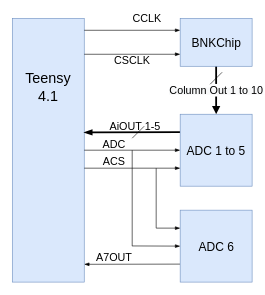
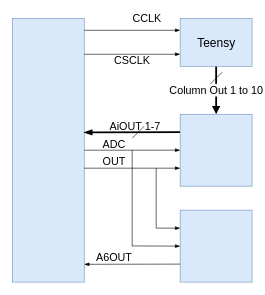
- <mxCell id="7" value="BNKChip" style="text;html=1;strokeColor=none;fillColor=none;align=center;verticalAlign=middle;whiteSpace=wrap;rounded=0;fontSize=20;" vertex="1" parent="1"><mxGeometry x="327.5" y="55" width="65" height="30" as="geometry" /></mxCell>
+ <mxCell id="7" value="Teensy" style="text;html=1;strokeColor=none;fillColor=none;align=center;verticalAlign=middle;whiteSpace=wrap;rounded=0;fontSize=20;" vertex="1" parent="1"><mxGeometry x="327.5" y="55" width="65" height="30" as="geometry" /></mxCell>
- <mxCell id="3" value="&lt;font style=&quot;font-size: 24px&quot;&gt;Teensy 4.1&lt;/font&gt;" style="text;html=1;strokeColor=none;fillColor=none;align=center;verticalAlign=middle;whiteSpace=wrap;rounded=0;" vertex="1" parent="1"><mxGeometry x="50" y="115" width="60" height="60" as="geometry" /></mxCell>
- <mxCell id="16" value="AiOUT 1-5" style="text;html=1;strokeColor=none;fillColor=none;align=center;verticalAlign=middle;whiteSpace=wrap;rounded=0;connectable=0;fontSize=18;" vertex="1" parent="1"><mxGeometry x="170" y="200" width="110" height="20" as="geometry" /></mxCell>
+ <mxCell id="16" value="AiOUT 1-7" style="text;html=1;strokeColor=none;fillColor=none;align=center;verticalAlign=middle;whiteSpace=wrap;rounded=0;connectable=0;fontSize=18;" vertex="1" parent="1"><mxGeometry x="170" y="200" width="110" height="20" as="geometry" /></mxCell>
- <mxCell id="11" value="ADC 1 to 5" style="text;html=1;strokeColor=none;fillColor=none;align=center;verticalAlign=middle;whiteSpace=wrap;rounded=0;fontSize=20;connectable=0;" vertex="1" parent="1"><mxGeometry x="305" y="235" width="110" height="30" as="geometry" /></mxCell>
- <mxCell id="17" value="ACS" style="text;html=1;strokeColor=none;fillColor=none;align=center;verticalAlign=middle;whiteSpace=wrap;rounded=0;connectable=0;fontSize=18;" vertex="1" parent="1"><mxGeometry x="170" y="260" width="40" height="20" as="geometry" /></mxCell>
+ <mxCell id="17" value="OUT" style="text;html=1;strokeColor=none;fillColor=none;align=center;verticalAlign=middle;whiteSpace=wrap;rounded=0;connectable=0;fontSize=18;" vertex="1" parent="1"><mxGeometry x="170" y="260" width="40" height="20" as="geometry" /></mxCell>
- <mxCell id="14" value="ADC 6" style="text;html=1;strokeColor=none;fillColor=none;align=center;verticalAlign=middle;whiteSpace=wrap;rounded=0;fontSize=20;" vertex="1" parent="1"><mxGeometry x="327.5" y="395" width="65" height="30" as="geometry" /></mxCell>
- <mxCell id="28" value="A7OUT" style="text;html=1;strokeColor=none;fillColor=none;align=center;verticalAlign=middle;whiteSpace=wrap;rounded=0;connectable=0;fontSize=18;" vertex="1" parent="1"><mxGeometry x="170" y="420" width="40" height="20" as="geometry" /></mxCell>
+ <mxCell id="28" value="A6OUT" style="text;html=1;strokeColor=none;fillColor=none;align=center;verticalAlign=middle;whiteSpace=wrap;rounded=0;connectable=0;fontSize=18;" vertex="1" parent="1"><mxGeometry x="170" y="420" width="40" height="20" as="geometry" /></mxCell>
